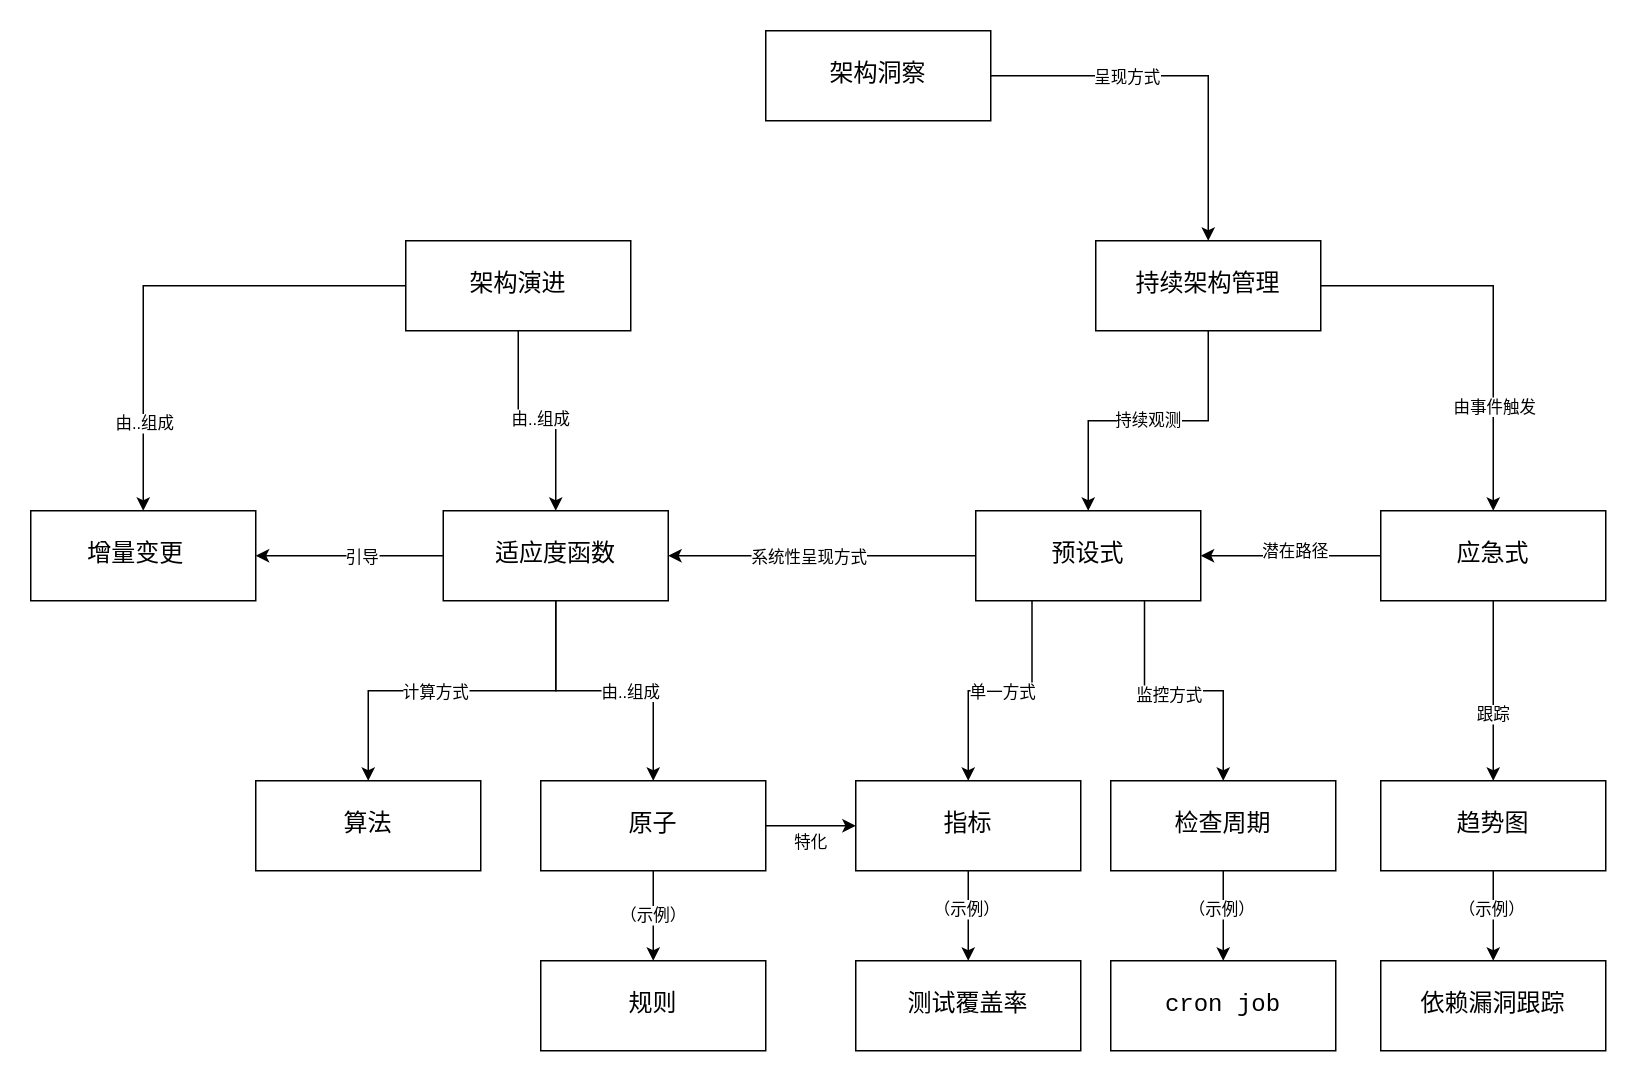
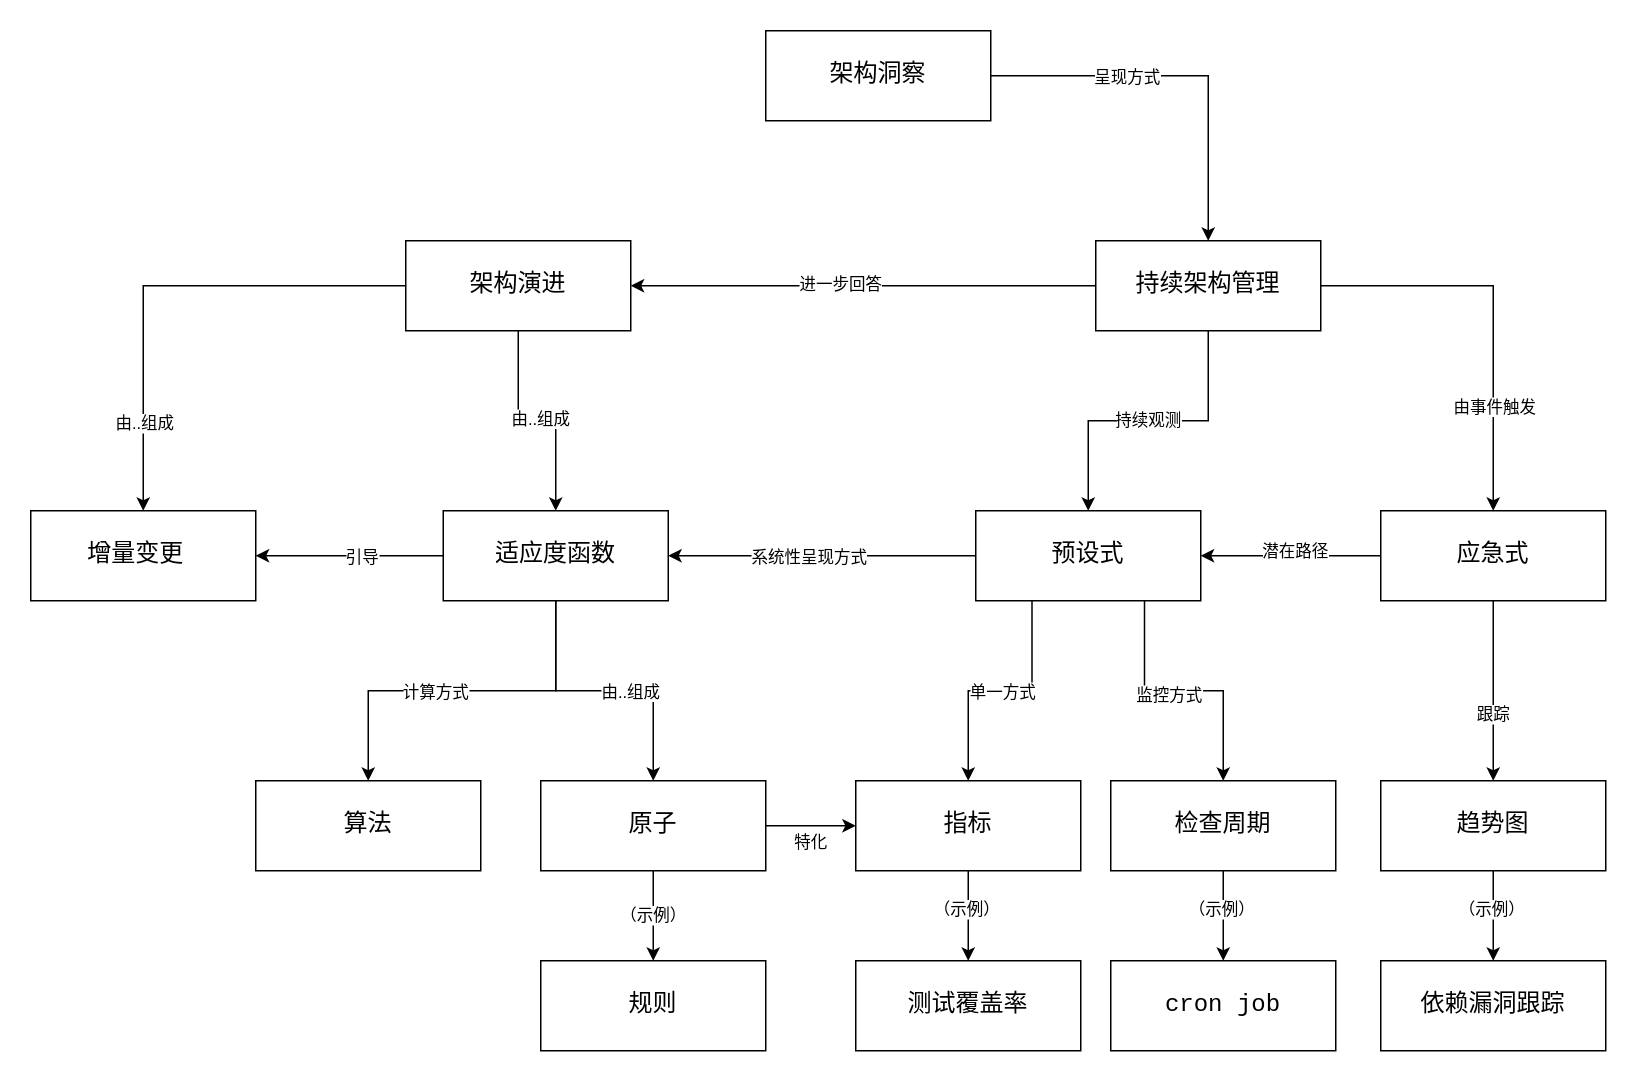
+ <mxCell id="28" style="edgeStyle=orthogonalEdgeStyle;rounded=0;orthogonalLoop=1;jettySize=auto;html=1;exitX=0;exitY=0.5;exitDx=0;exitDy=0;" parent="1" source="30" target="15" edge="1"><mxGeometry relative="1" as="geometry" /></mxCell>
+ <mxCell id="29" value="进一步回答" style="edgeLabel;html=1;align=center;verticalAlign=middle;resizable=0;points=[];" parent="28" vertex="1" connectable="0"><mxGeometry x="0.103" y="-2" relative="1" as="geometry"><mxPoint as="offset" /></mxGeometry></mxCell>
